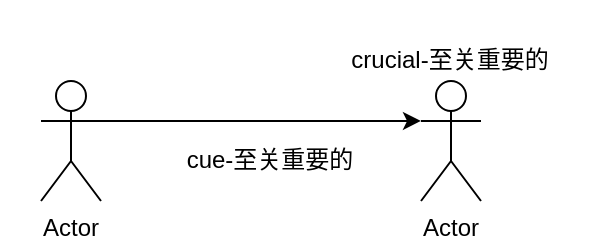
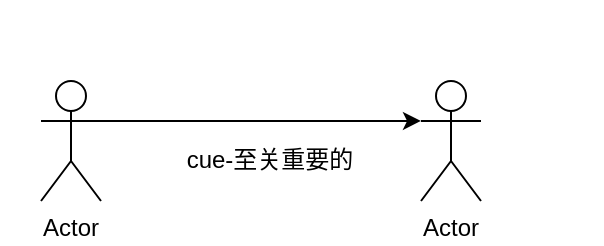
- <mxCell id="2" value="crucial-至关重要的" style="text;strokeColor=none;align=center;fillColor=none;html=1;verticalAlign=middle;whiteSpace=wrap;rounded=0;" vertex="1" parent="1"><mxGeometry x="170" y="20" width="110" height="20" as="geometry" /></mxCell>
